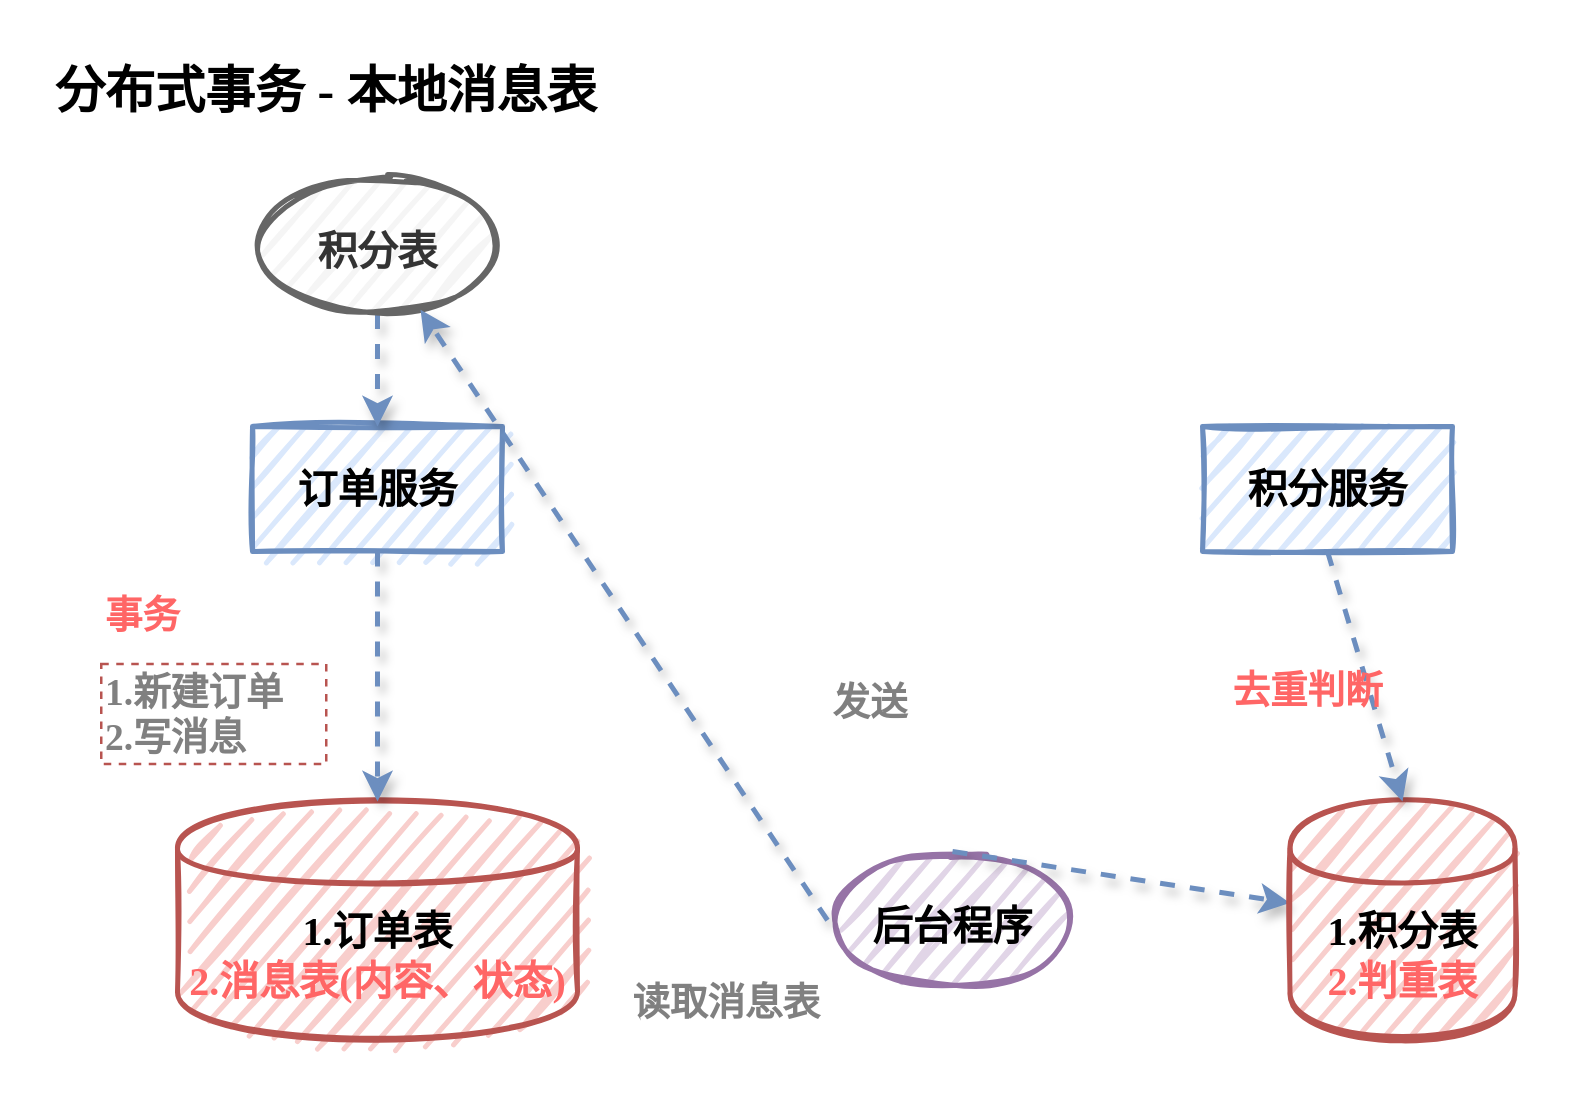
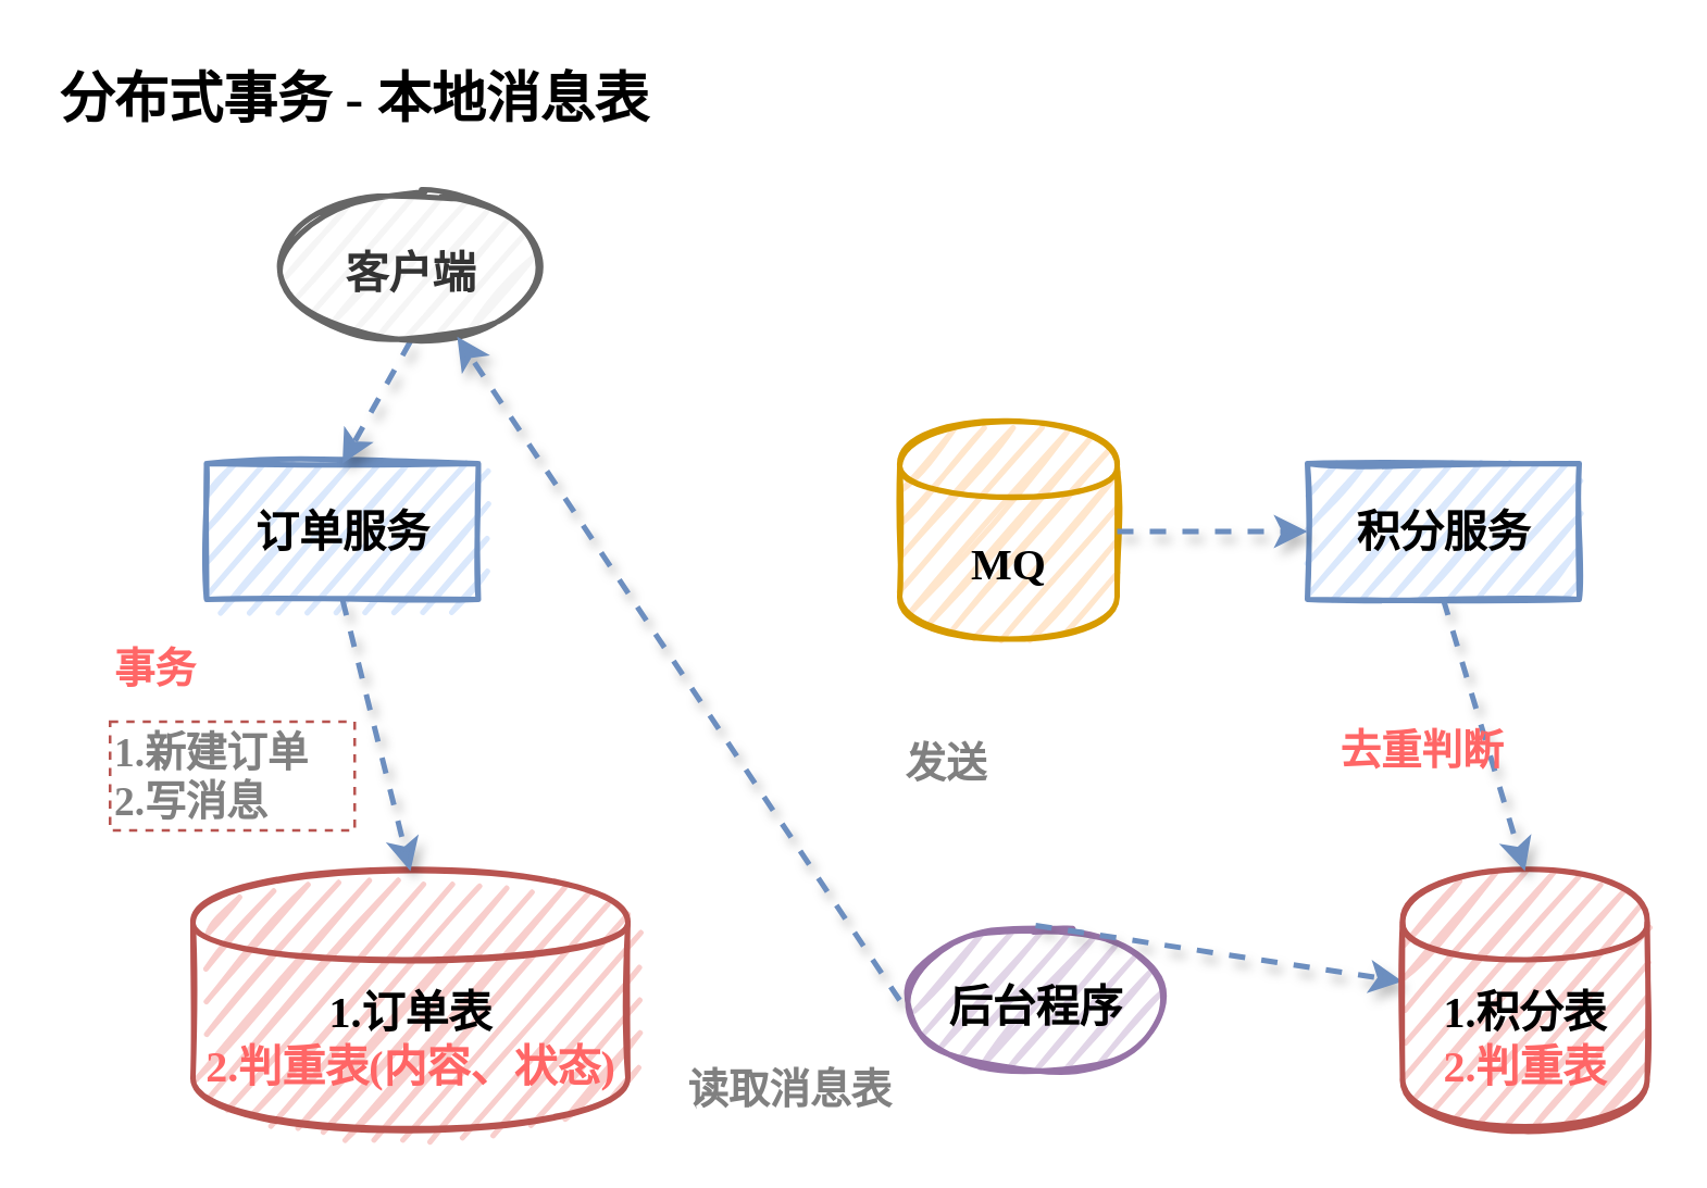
- <mxCell id="7" value="&lt;h2&gt;&lt;font style=&quot;font-size: 16px&quot;&gt;&lt;b&gt;积分表&lt;/b&gt;&lt;/font&gt;&lt;/h2&gt;" style="ellipse;whiteSpace=wrap;html=1;fontFamily=Comic Sans MS;fontSize=15;strokeColor=#666666;strokeWidth=2;fillColor=#f5f5f5;sketch=1;fillWeight=2;hachureGap=8;fillStyle=auto;fontColor=#333333;" vertex="1" parent="1"><mxGeometry x="100.5" y="70" width="100" height="55" as="geometry" /></mxCell>
+ <mxCell id="7" value="&lt;h2&gt;&lt;font style=&quot;font-size: 16px&quot;&gt;&lt;b&gt;客户端&lt;/b&gt;&lt;/font&gt;&lt;/h2&gt;" style="ellipse;whiteSpace=wrap;html=1;fontFamily=Comic Sans MS;fontSize=15;strokeColor=#666666;strokeWidth=2;fillColor=#f5f5f5;sketch=1;fillWeight=2;hachureGap=8;fillStyle=auto;fontColor=#333333;" vertex="1" parent="1"><mxGeometry x="100.5" y="70" width="100" height="55" as="geometry" /></mxCell>
- <mxCell id="2" value="&lt;b&gt;&lt;font style=&quot;font-size: 16px&quot;&gt;订单服务&lt;/font&gt;&lt;/b&gt;" style="whiteSpace=wrap;html=1;fontFamily=Comic Sans MS;fontSize=15;strokeWidth=2;fillColor=#dae8fc;sketch=1;fillWeight=2;hachureGap=8;fillStyle=auto;strokeColor=#6c8ebf;" parent="1" vertex="1"><mxGeometry x="100.5" y="170" width="100" height="50" as="geometry" /></mxCell>
+ <mxCell id="2" value="&lt;b&gt;&lt;font style=&quot;font-size: 16px&quot;&gt;订单服务&lt;/font&gt;&lt;/b&gt;" style="whiteSpace=wrap;html=1;fontFamily=Comic Sans MS;fontSize=15;strokeWidth=2;fillColor=#dae8fc;sketch=1;fillWeight=2;hachureGap=8;fillStyle=auto;strokeColor=#6c8ebf;" parent="1" vertex="1"><mxGeometry x="75.5" y="170" width="100" height="50" as="geometry" /></mxCell>
+ <mxCell id="11" value="MQ" style="shape=cylinder;whiteSpace=wrap;html=1;boundedLbl=1;backgroundOutline=1;fontFamily=Comic Sans MS;fontSize=16;strokeColor=#d79b00;strokeWidth=2;fillColor=#ffe6cc;sketch=1;fillWeight=2;hachureGap=8;fillStyle=auto;fontStyle=1" vertex="1" parent="1"><mxGeometry x="330.5" y="155" width="80" height="80" as="geometry" /></mxCell>
+ <mxCell id="15" value="" style="endArrow=classic;html=1;shadow=1;dashed=1;strokeWidth=2;fontFamily=Comic Sans MS;fontSize=15;fontColor=#000000;fillColor=#dae8fc;strokeColor=#6c8ebf;exitX=1;exitY=0.5;exitDx=0;exitDy=0;entryX=0;entryY=0.5;entryDx=0;entryDy=0;" edge="1" parent="1" source="11" target="6"><mxGeometry x="100.5" y="20" width="50" height="50" as="geometry"><mxPoint x="390.5" y="350" as="sourcePoint" /><mxPoint x="387.54" y="246.04" as="targetPoint" /></mxGeometry></mxCell>
- <mxCell id="8" value="1.订单表&lt;br style=&quot;font-size: 16px&quot;&gt;&lt;font color=&quot;#ff6666&quot;&gt;2.消息表(内容、状态)&lt;/font&gt;" style="shape=cylinder;whiteSpace=wrap;html=1;boundedLbl=1;backgroundOutline=1;fontFamily=Comic Sans MS;fontSize=16;strokeColor=#b85450;strokeWidth=2;fillColor=#f8cecc;sketch=1;fillWeight=2;hachureGap=8;fillStyle=auto;fontStyle=1" vertex="1" parent="1"><mxGeometry x="70.5" y="320" width="160" height="95" as="geometry" /></mxCell>
+ <mxCell id="8" value="1.订单表&lt;br style=&quot;font-size: 16px&quot;&gt;&lt;font color=&quot;#ff6666&quot;&gt;2.判重表(内容、状态)&lt;/font&gt;" style="shape=cylinder;whiteSpace=wrap;html=1;boundedLbl=1;backgroundOutline=1;fontFamily=Comic Sans MS;fontSize=16;strokeColor=#b85450;strokeWidth=2;fillColor=#f8cecc;sketch=1;fillWeight=2;hachureGap=8;fillStyle=auto;fontStyle=1" vertex="1" parent="1"><mxGeometry x="70.5" y="320" width="160" height="95" as="geometry" /></mxCell>
